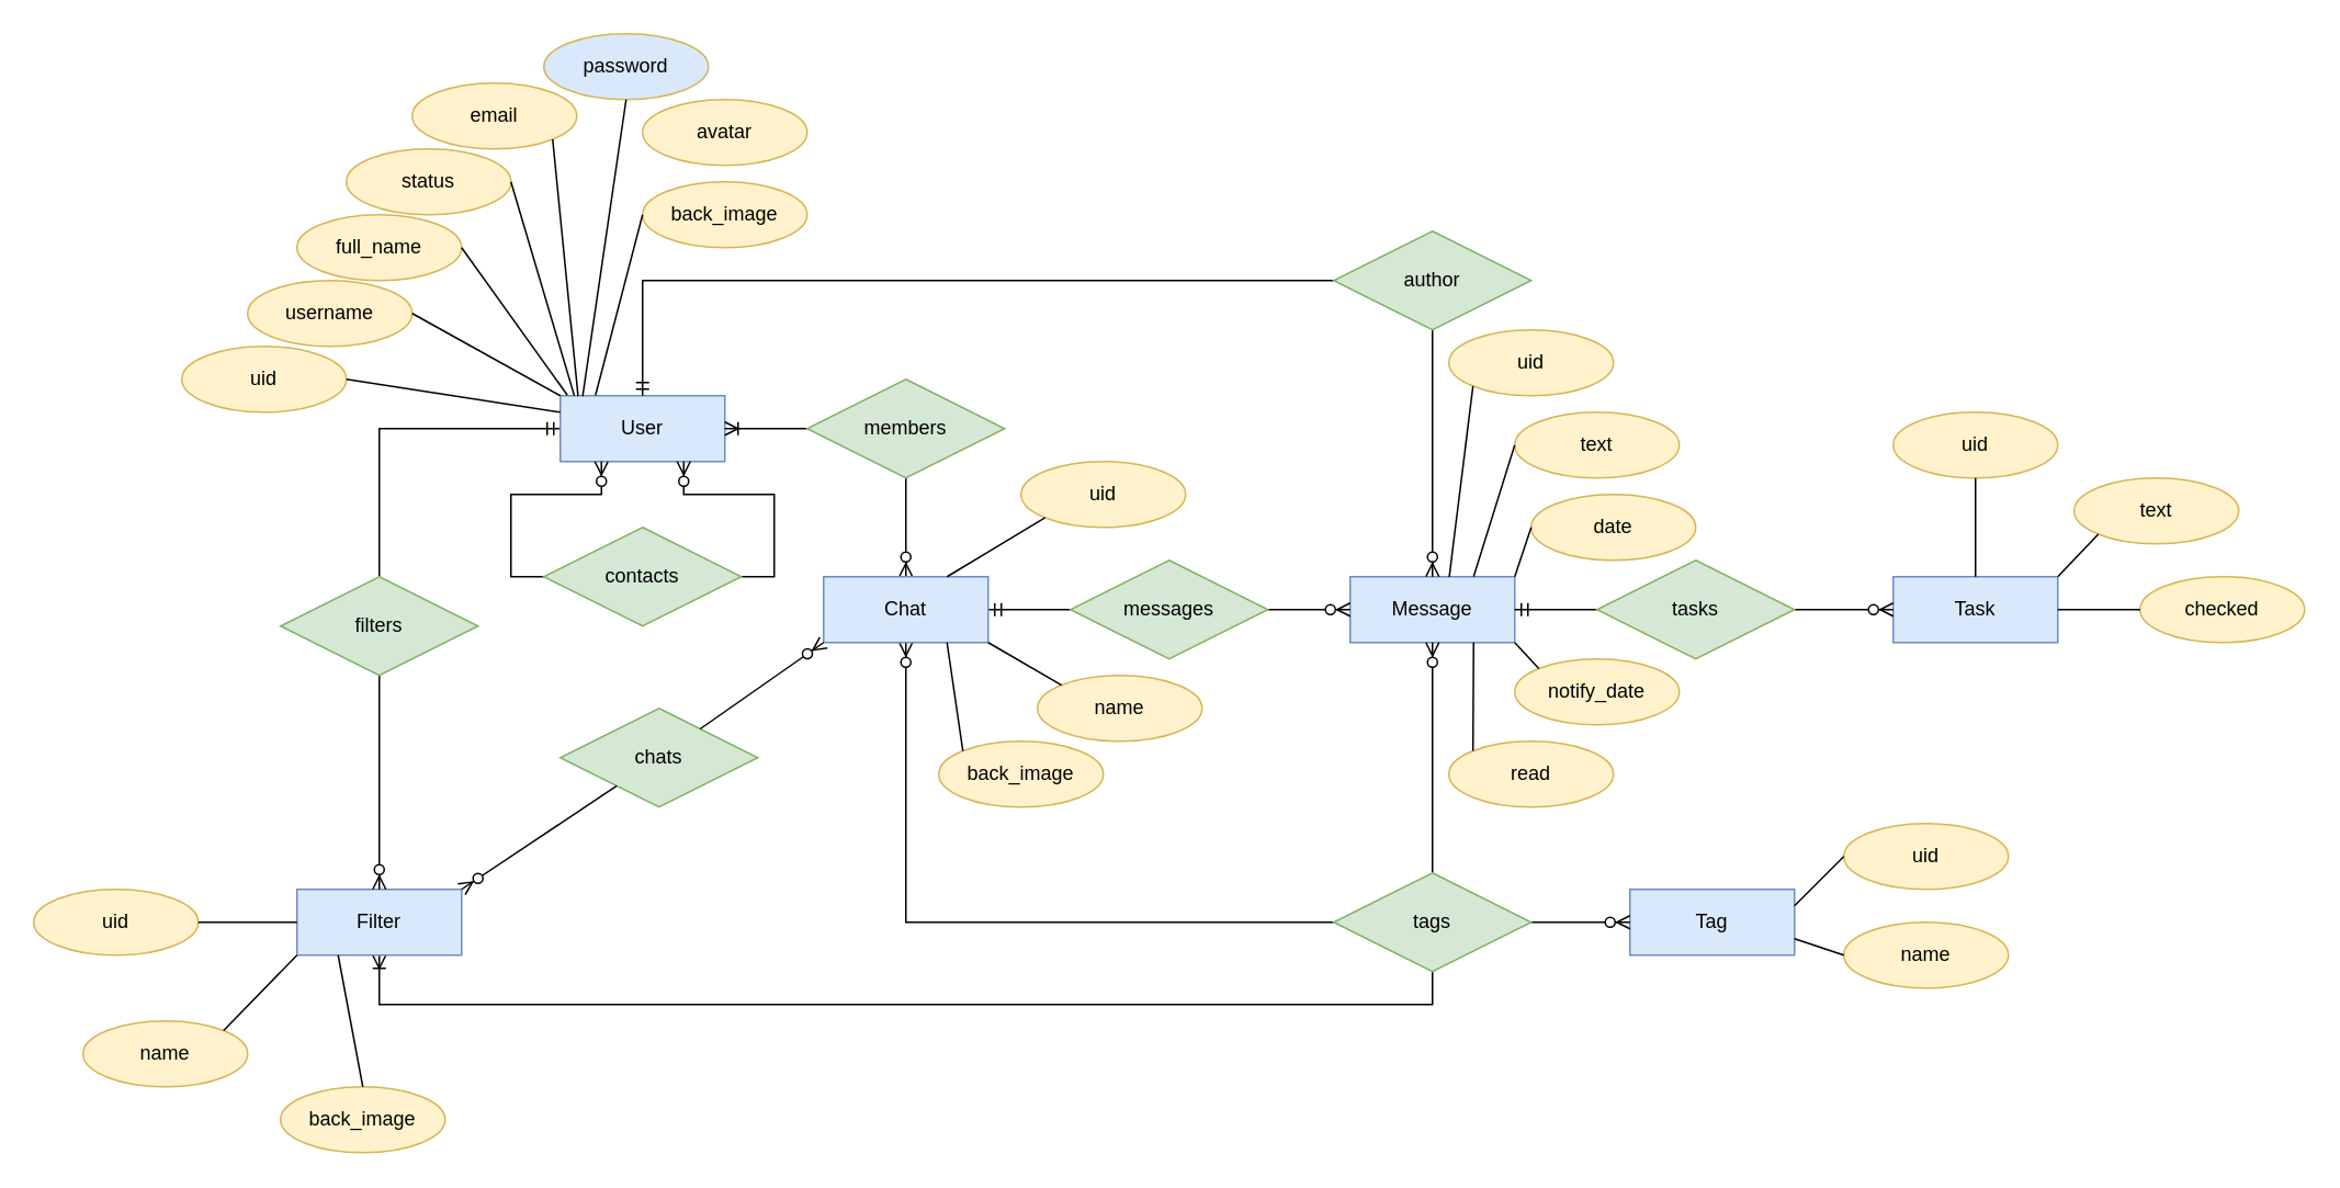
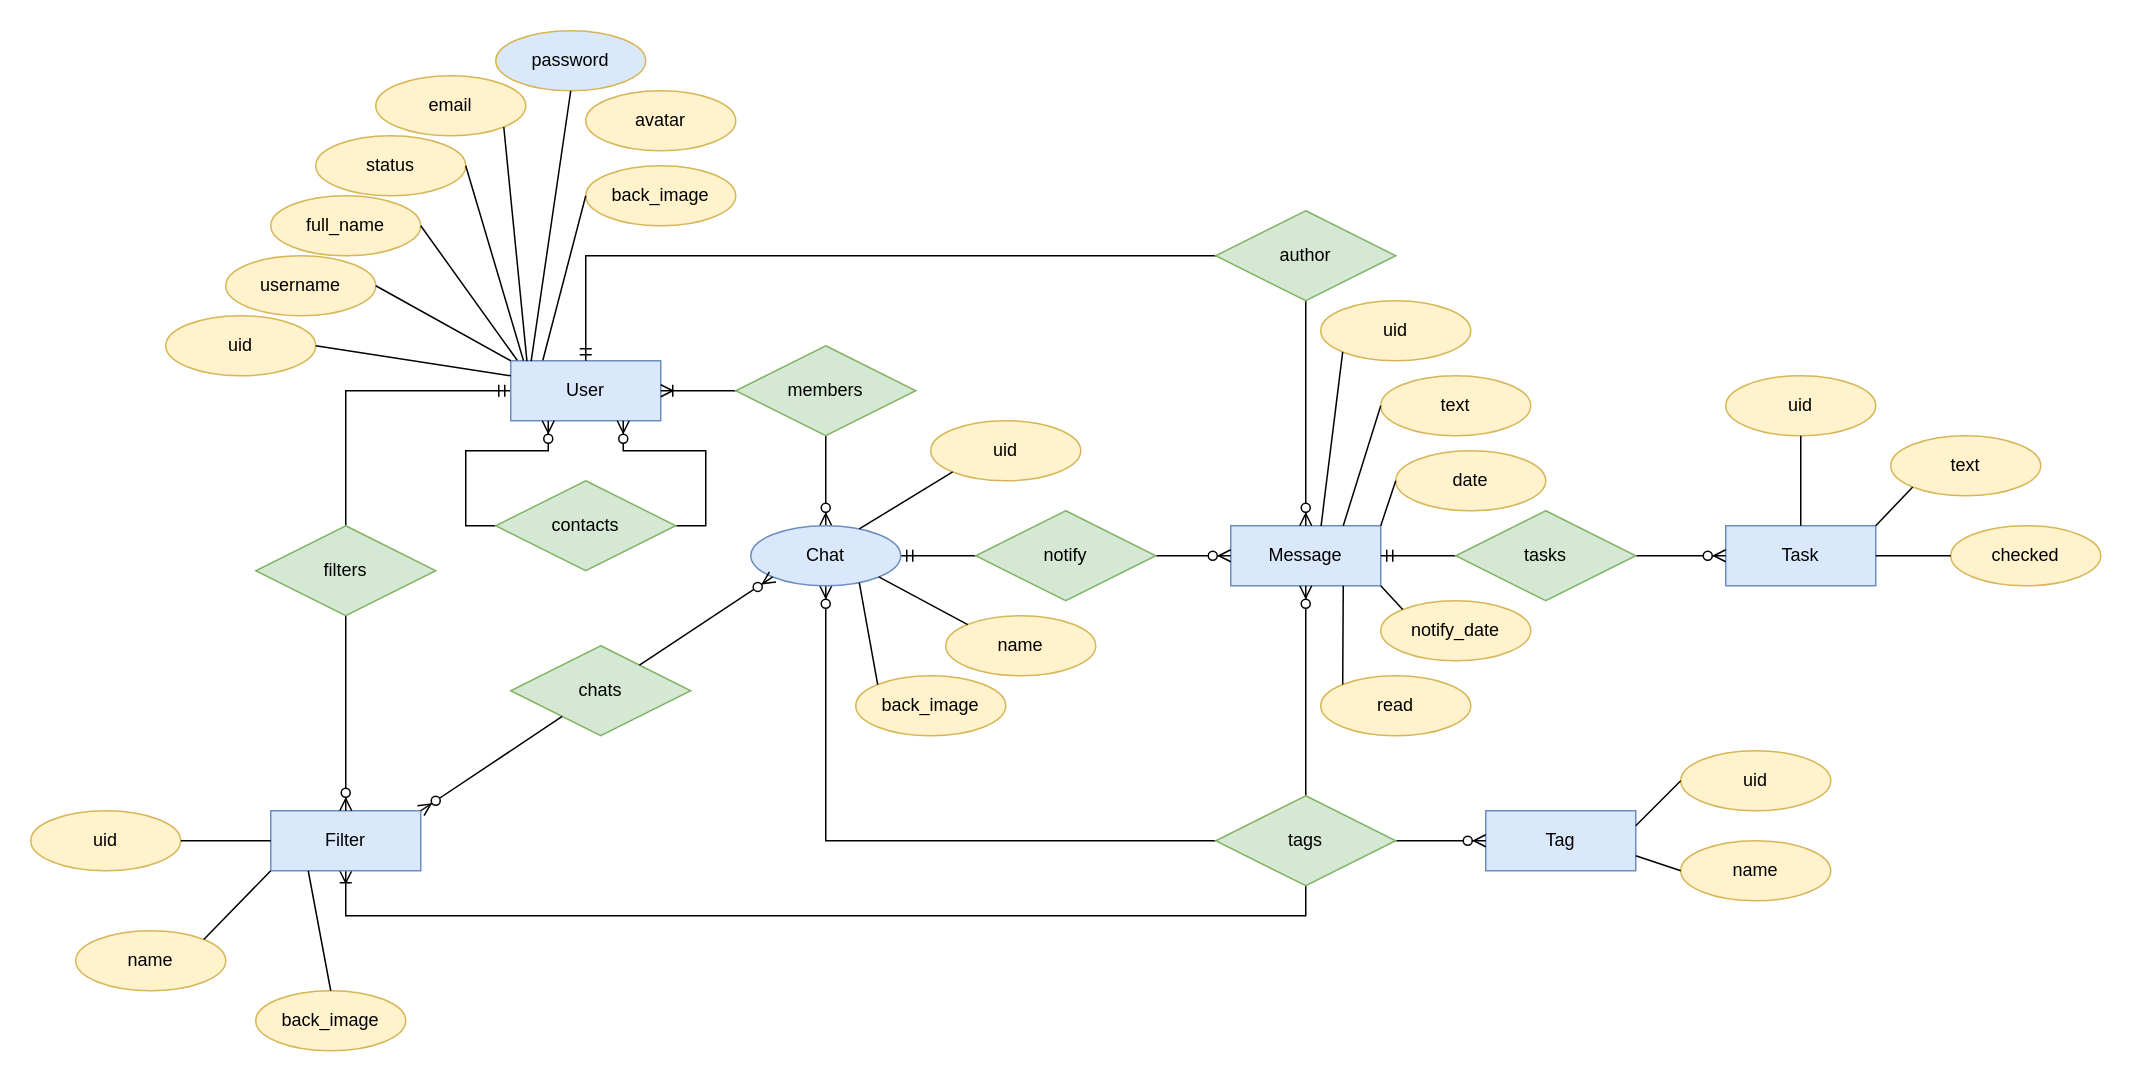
- <mxCell id="7" value="Chat" style="whiteSpace=wrap;html=1;align=center;fillColor=#dae8fc;strokeColor=#6c8ebf;" vertex="1" parent="1"><mxGeometry x="500" y="350" width="100" height="40" as="geometry" /></mxCell>
+ <mxCell id="7" value="Chat" style="ellipse;whiteSpace=wrap;html=1;align=center;fillColor=#dae8fc;strokeColor=#6c8ebf;" vertex="1" parent="1"><mxGeometry x="500" y="350" width="100" height="40" as="geometry" /></mxCell>
- <mxCell id="24" value="messages" style="shape=rhombus;perimeter=rhombusPerimeter;whiteSpace=wrap;html=1;align=center;fillColor=#d5e8d4;strokeColor=#82b366;" vertex="1" parent="1"><mxGeometry x="650" y="340" width="120" height="60" as="geometry" /></mxCell>
+ <mxCell id="24" value="notify" style="shape=rhombus;perimeter=rhombusPerimeter;whiteSpace=wrap;html=1;align=center;fillColor=#d5e8d4;strokeColor=#82b366;" vertex="1" parent="1"><mxGeometry x="650" y="340" width="120" height="60" as="geometry" /></mxCell>
